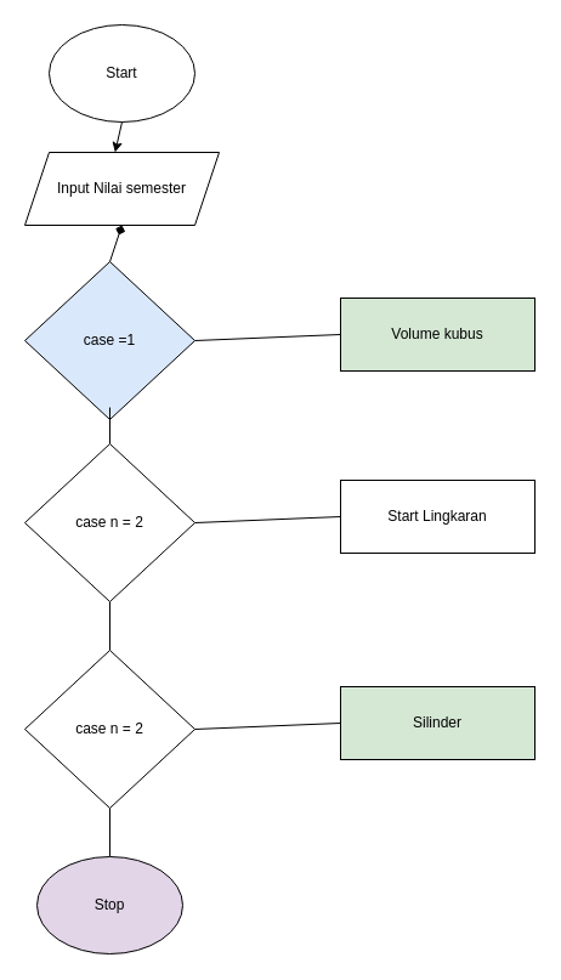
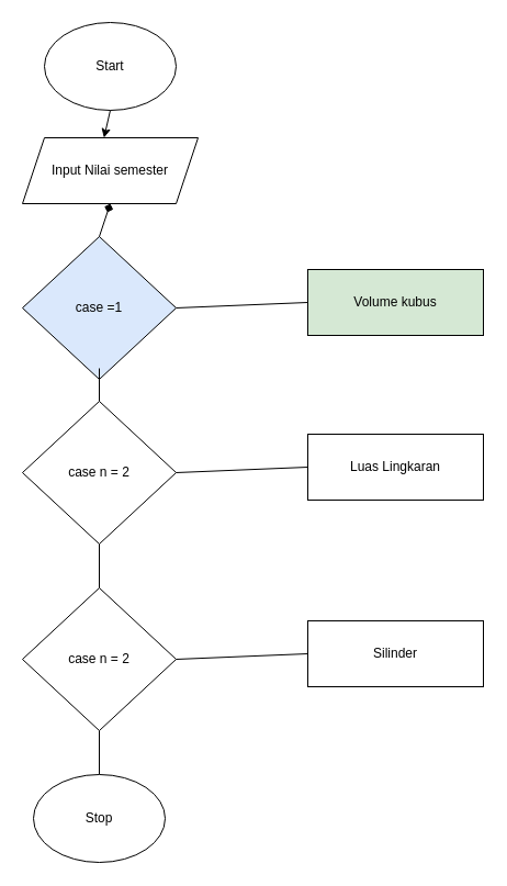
- <mxCell id="15" value="Start Lingkaran" style="rounded=0;whiteSpace=wrap;html=1;" vertex="1" parent="1"><mxGeometry x="280" y="395" width="160" height="60" as="geometry" /></mxCell>
+ <mxCell id="15" value="Luas Lingkaran" style="rounded=0;whiteSpace=wrap;html=1;" vertex="1" parent="1"><mxGeometry x="280" y="395" width="160" height="60" as="geometry" /></mxCell>
- <mxCell id="17" value="Silinder" style="rounded=0;whiteSpace=wrap;html=1;fillColor=#d5e8d4;" vertex="1" parent="1"><mxGeometry x="280" y="565" width="160" height="60" as="geometry" /></mxCell>
+ <mxCell id="17" value="Silinder" style="rounded=0;whiteSpace=wrap;html=1;" vertex="1" parent="1"><mxGeometry x="280" y="565" width="160" height="60" as="geometry" /></mxCell>
- <mxCell id="18" value="Stop" style="ellipse;whiteSpace=wrap;html=1;fillColor=#e1d5e7;" vertex="1" parent="1"><mxGeometry x="30" y="705" width="120" height="80" as="geometry" /></mxCell>
+ <mxCell id="18" value="Stop" style="ellipse;whiteSpace=wrap;html=1;" vertex="1" parent="1"><mxGeometry x="30" y="705" width="120" height="80" as="geometry" /></mxCell>
